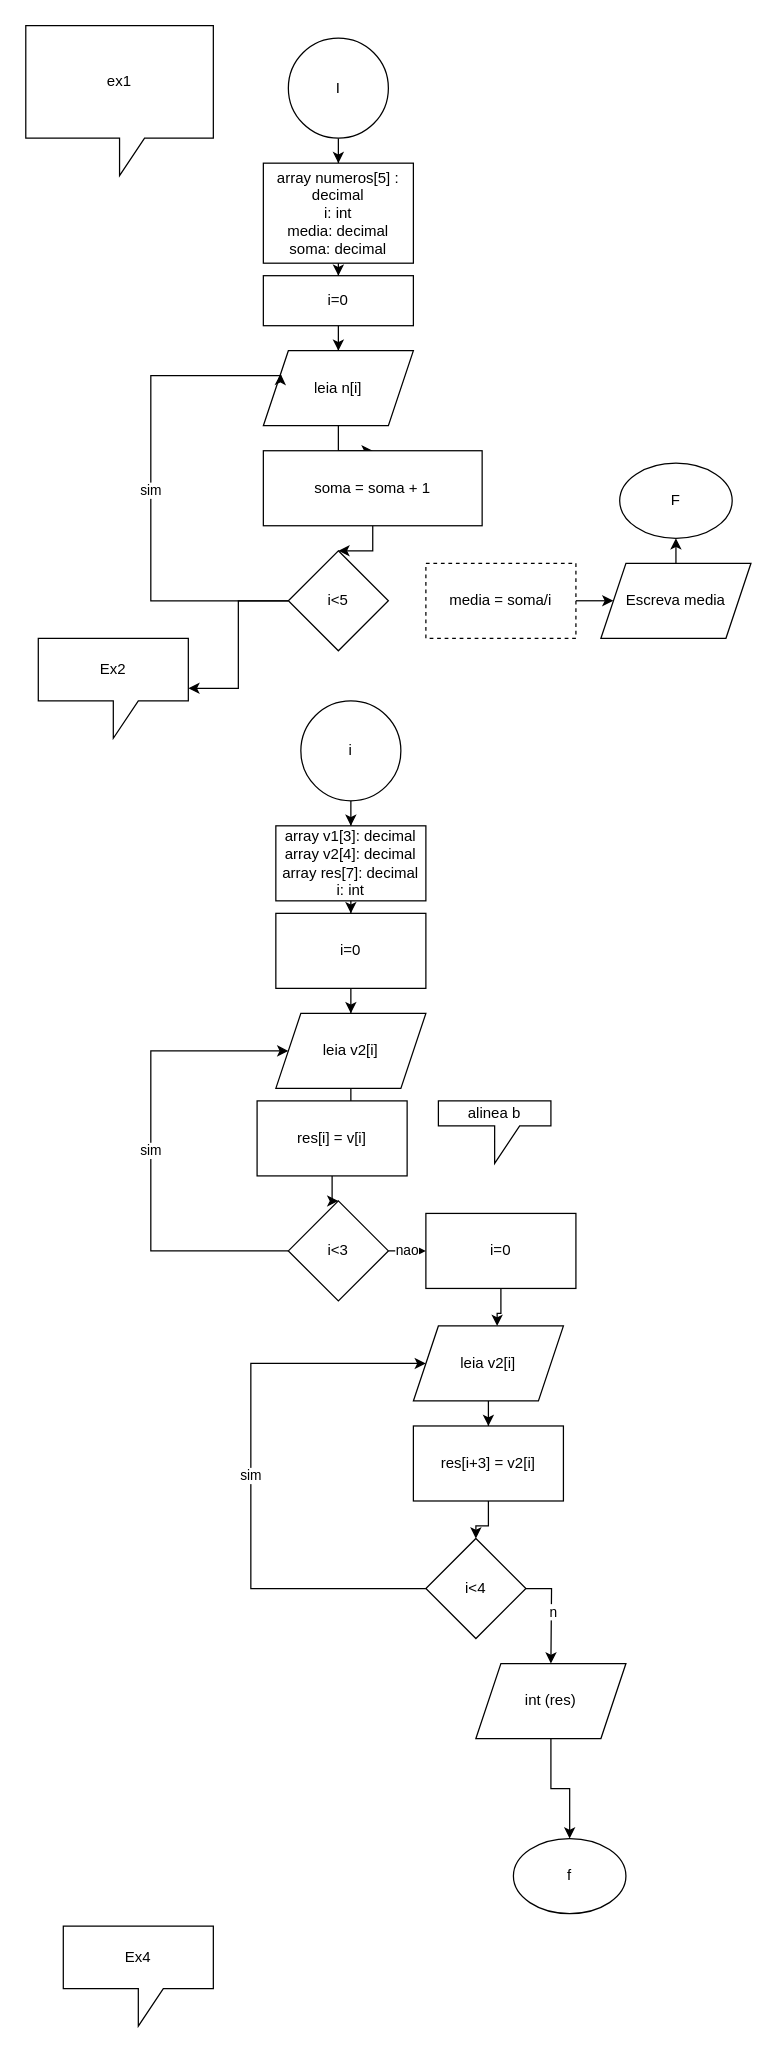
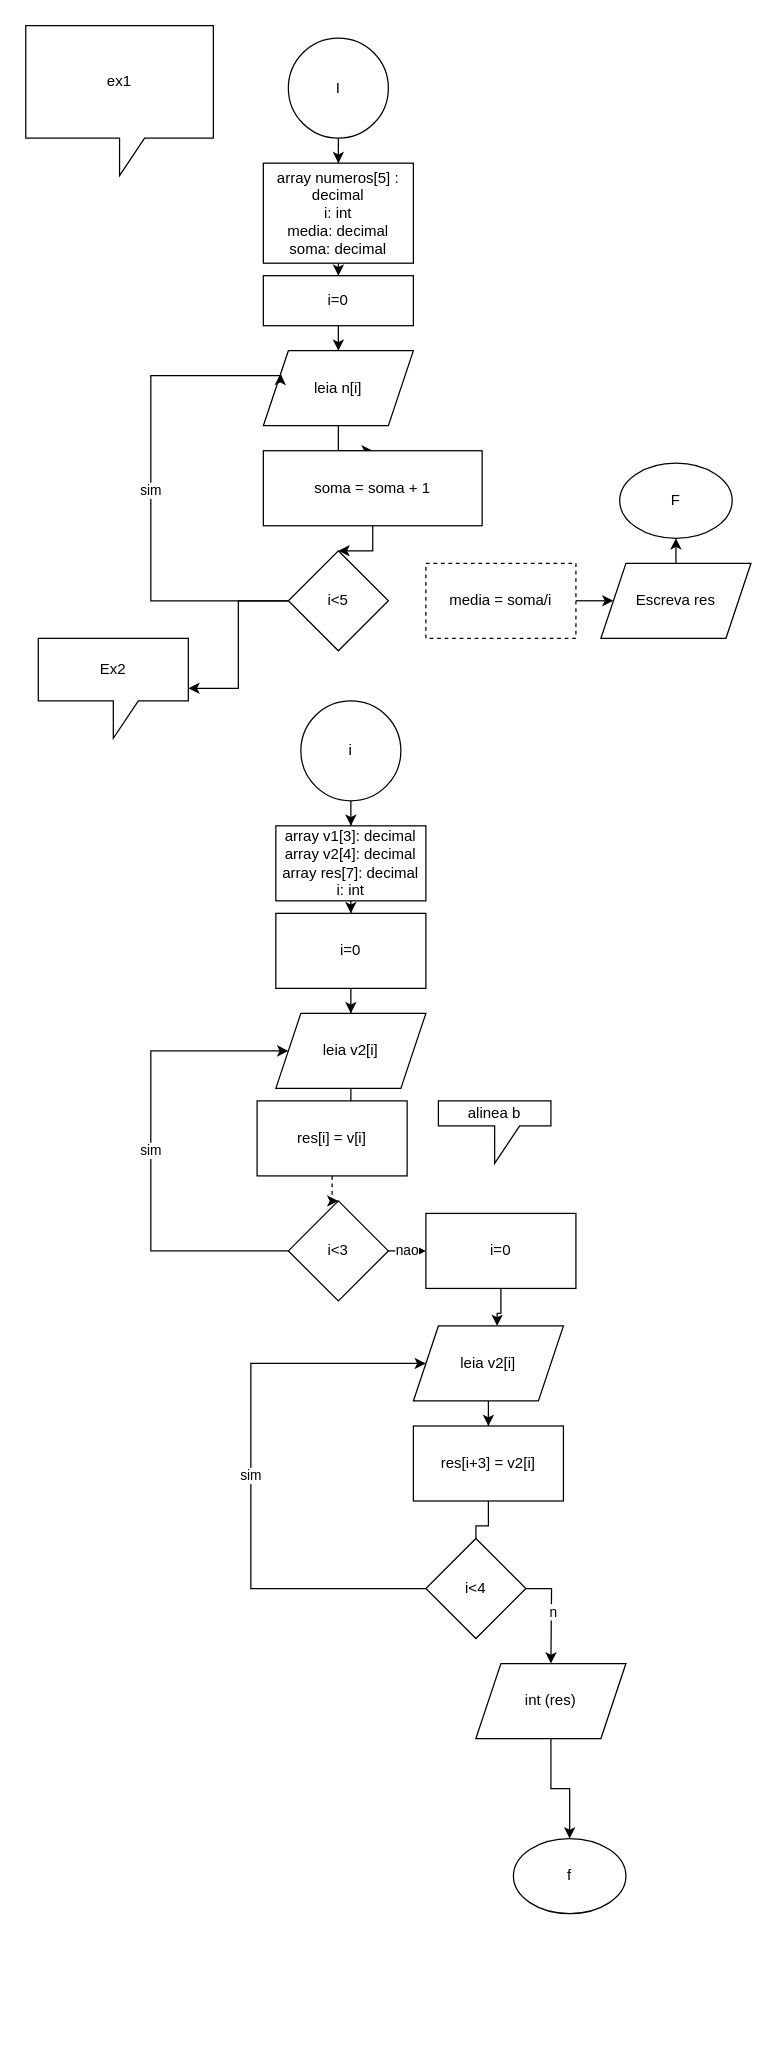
- <mxCell id="19" value="Escreva media" style="shape=parallelogram;perimeter=parallelogramPerimeter;whiteSpace=wrap;html=1;fixedSize=1;" vertex="1" parent="1"><mxGeometry x="480" y="450" width="120" height="60" as="geometry" /></mxCell>
+ <mxCell id="19" value="Escreva res" style="shape=parallelogram;perimeter=parallelogramPerimeter;whiteSpace=wrap;html=1;fixedSize=1;" vertex="1" parent="1"><mxGeometry x="480" y="450" width="120" height="60" as="geometry" /></mxCell>
- <mxCell id="30" value="" style="edgeStyle=orthogonalEdgeStyle;rounded=0;orthogonalLoop=1;jettySize=auto;html=1;" edge="1" parent="1" source="31" target="34"><mxGeometry relative="1" as="geometry" /></mxCell>
+ <mxCell id="30" value="" style="edgeStyle=orthogonalEdgeStyle;rounded=0;orthogonalLoop=1;jettySize=auto;html=1;dashed=1;" edge="1" parent="1" source="31" target="34"><mxGeometry relative="1" as="geometry" /></mxCell>
- <mxCell id="40" value="" style="edgeStyle=orthogonalEdgeStyle;rounded=0;orthogonalLoop=1;jettySize=auto;html=1;" edge="1" parent="1" source="41" target="45"><mxGeometry relative="1" as="geometry" /></mxCell>
+ <mxCell id="40" value="" style="edgeStyle=orthogonalEdgeStyle;rounded=0;orthogonalLoop=1;jettySize=auto;html=1;endArrow=none;" edge="1" parent="1" source="41" target="45"><mxGeometry relative="1" as="geometry" /></mxCell>
- <mxCell id="49" value="Ex4" style="shape=callout;whiteSpace=wrap;html=1;perimeter=calloutPerimeter;" vertex="1" parent="1"><mxGeometry x="50" y="1540" width="120" height="80" as="geometry" /></mxCell>
